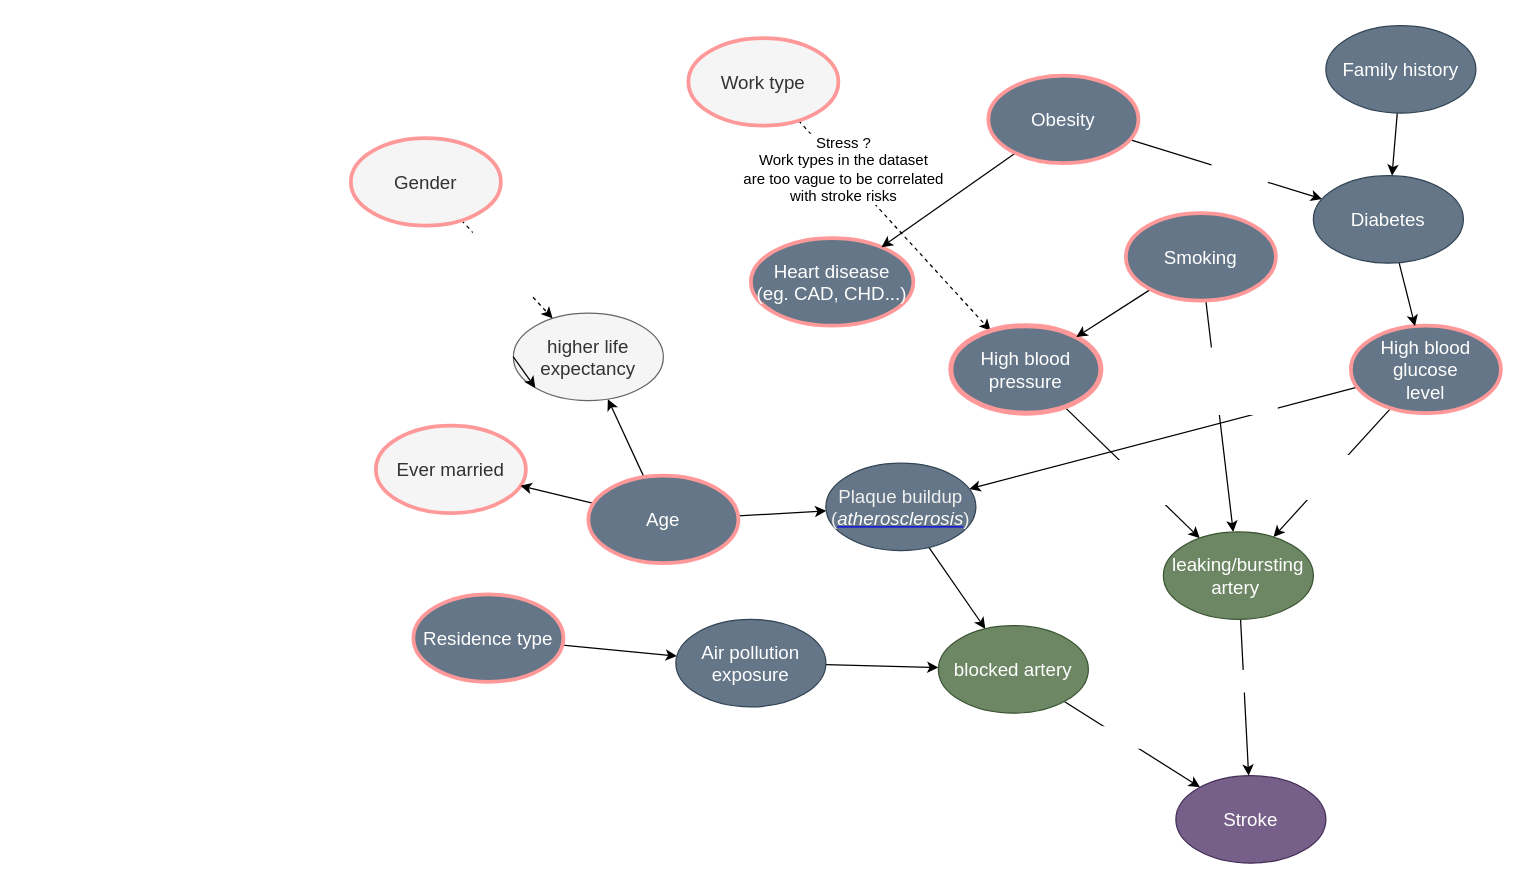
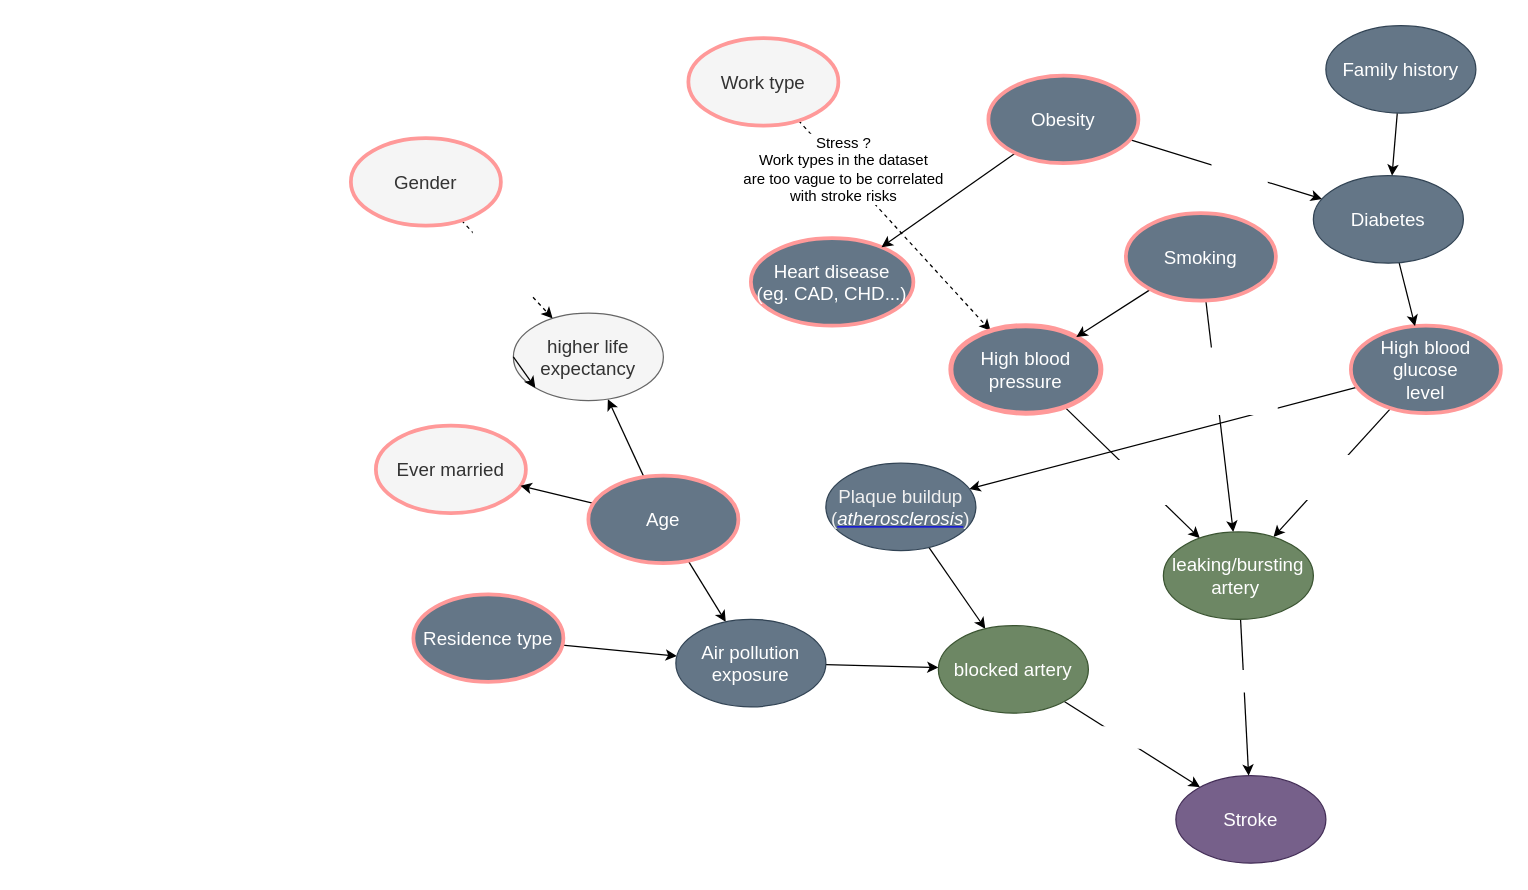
- <mxCell id="34" style="edgeStyle=none;html=1;fontSize=15;fontColor=#FFFFFF;" parent="1" source="35" target="43" edge="1"><mxGeometry relative="1" as="geometry" /></mxCell>
+ <mxCell id="34" style="edgeStyle=none;html=1;fontSize=15;fontColor=#FFFFFF;" parent="1" source="35" target="37" edge="1"><mxGeometry relative="1" as="geometry" /></mxCell>
